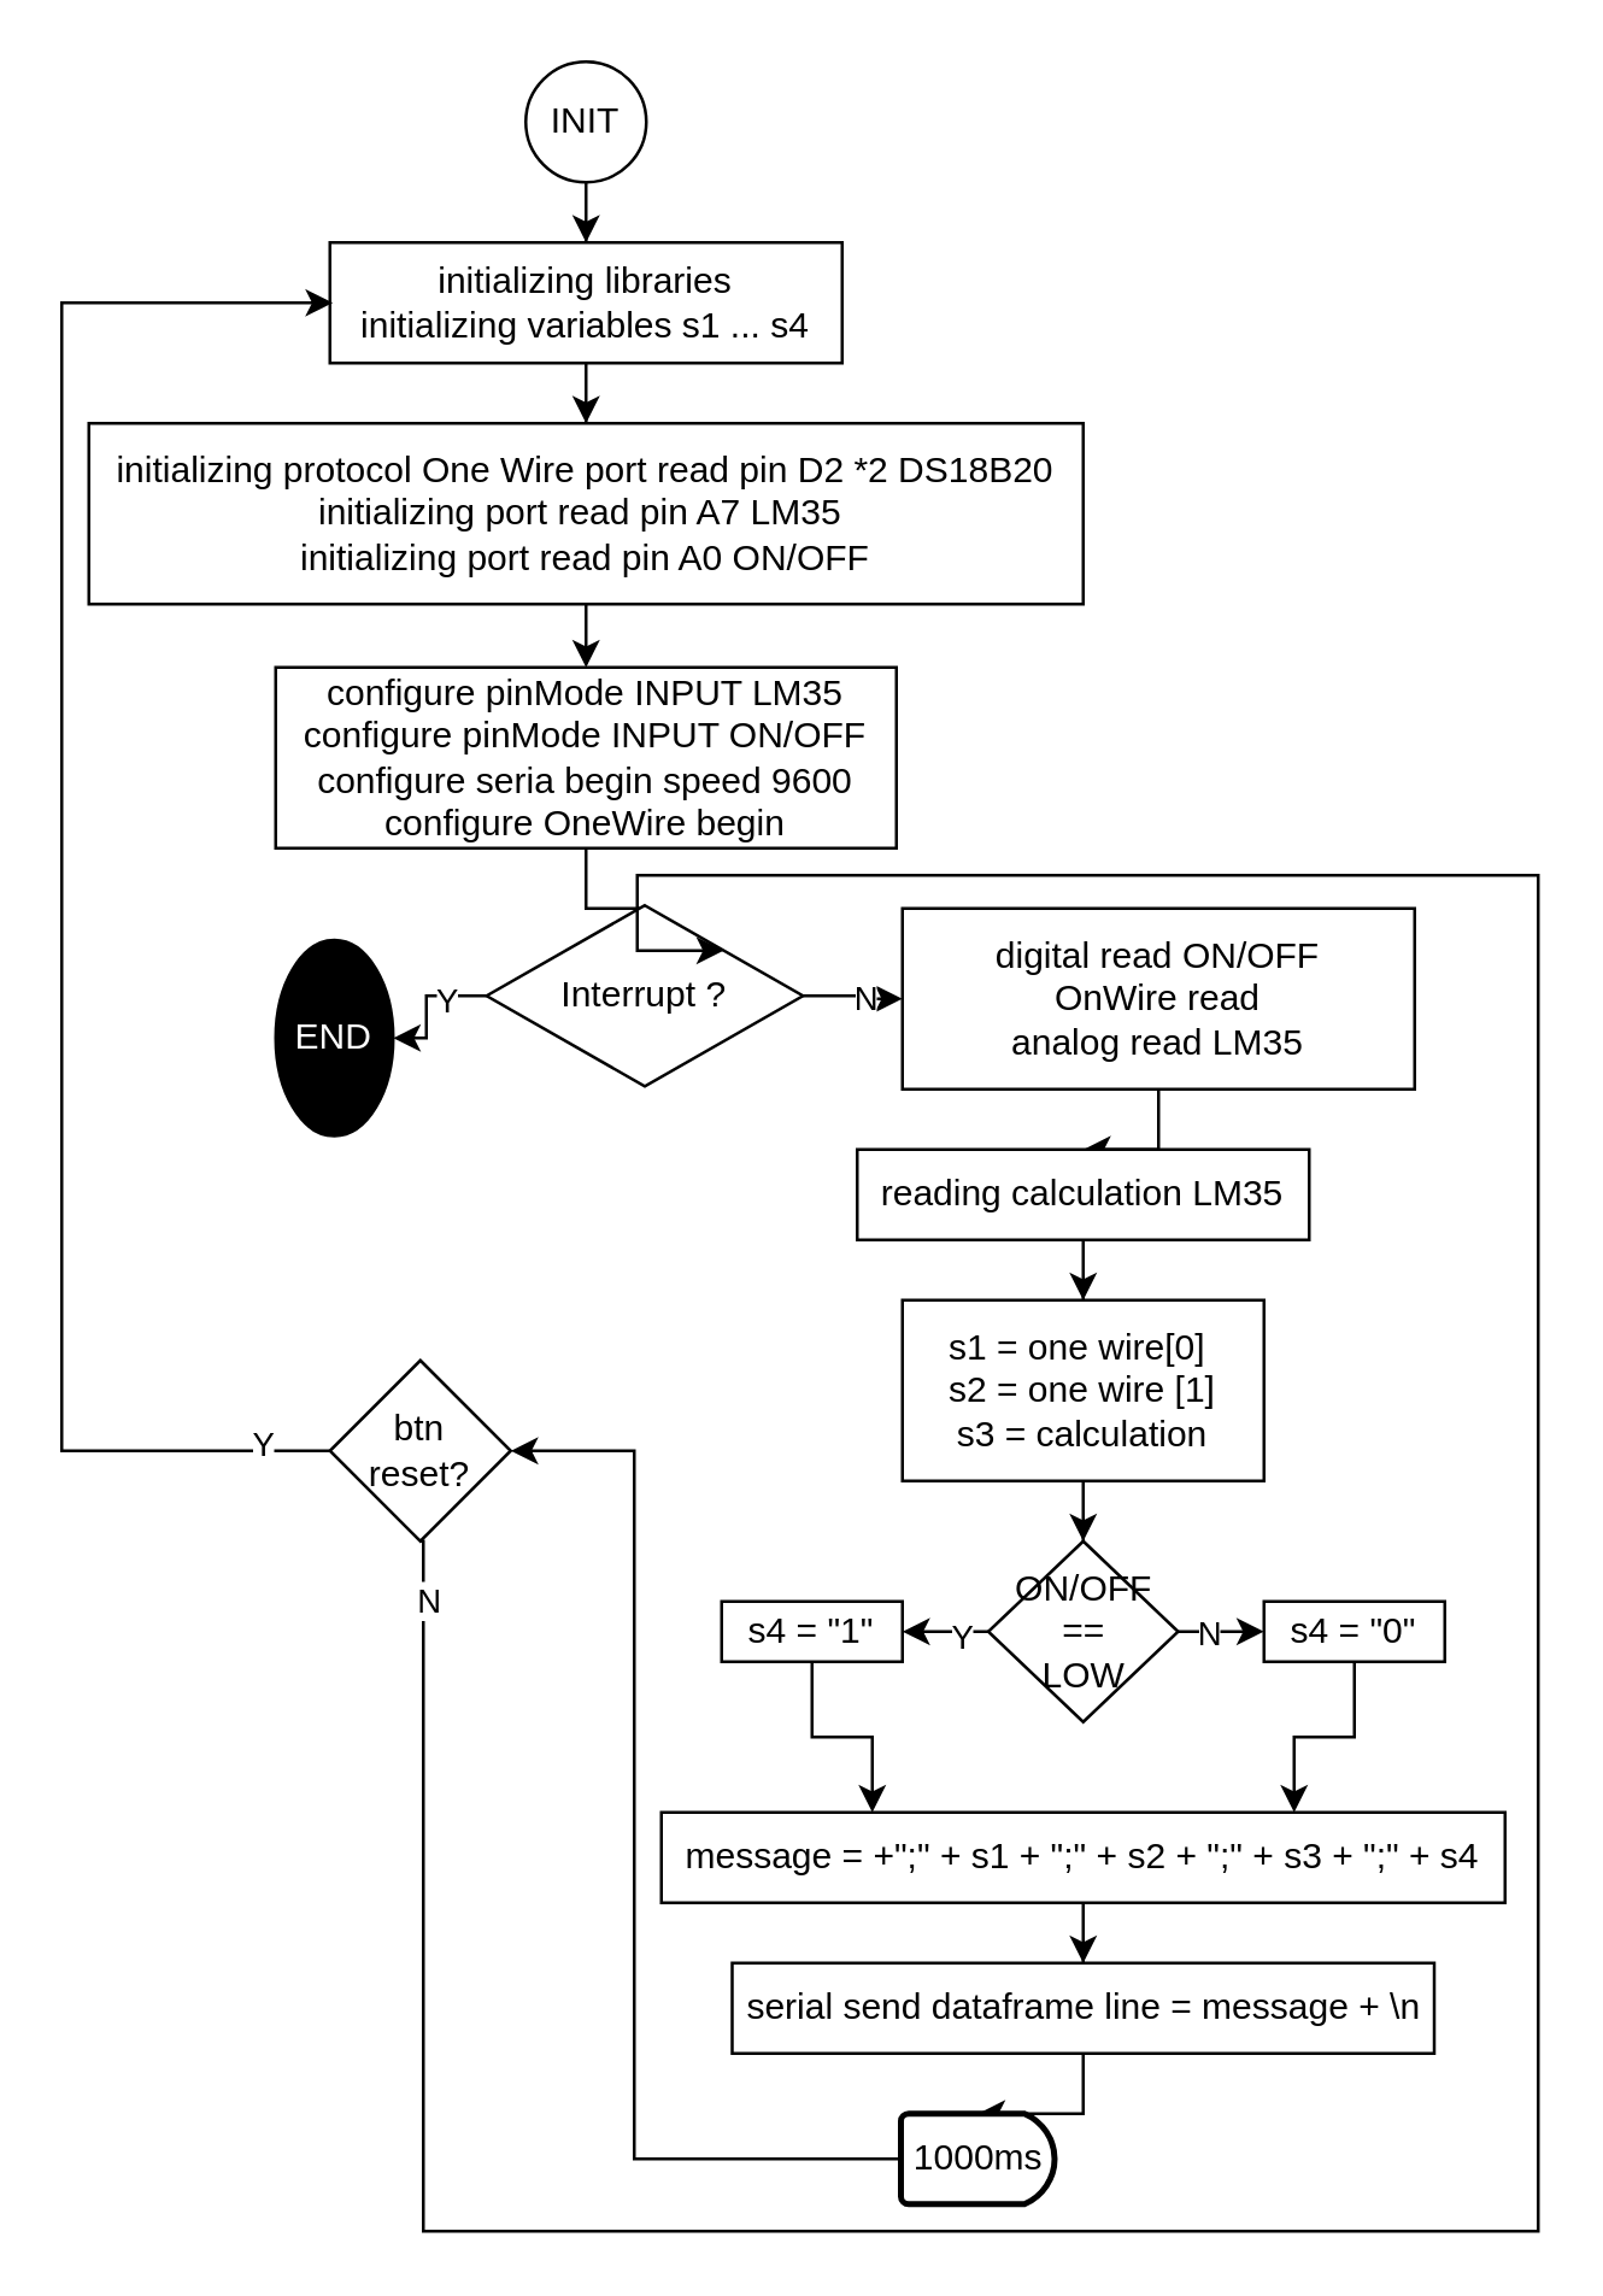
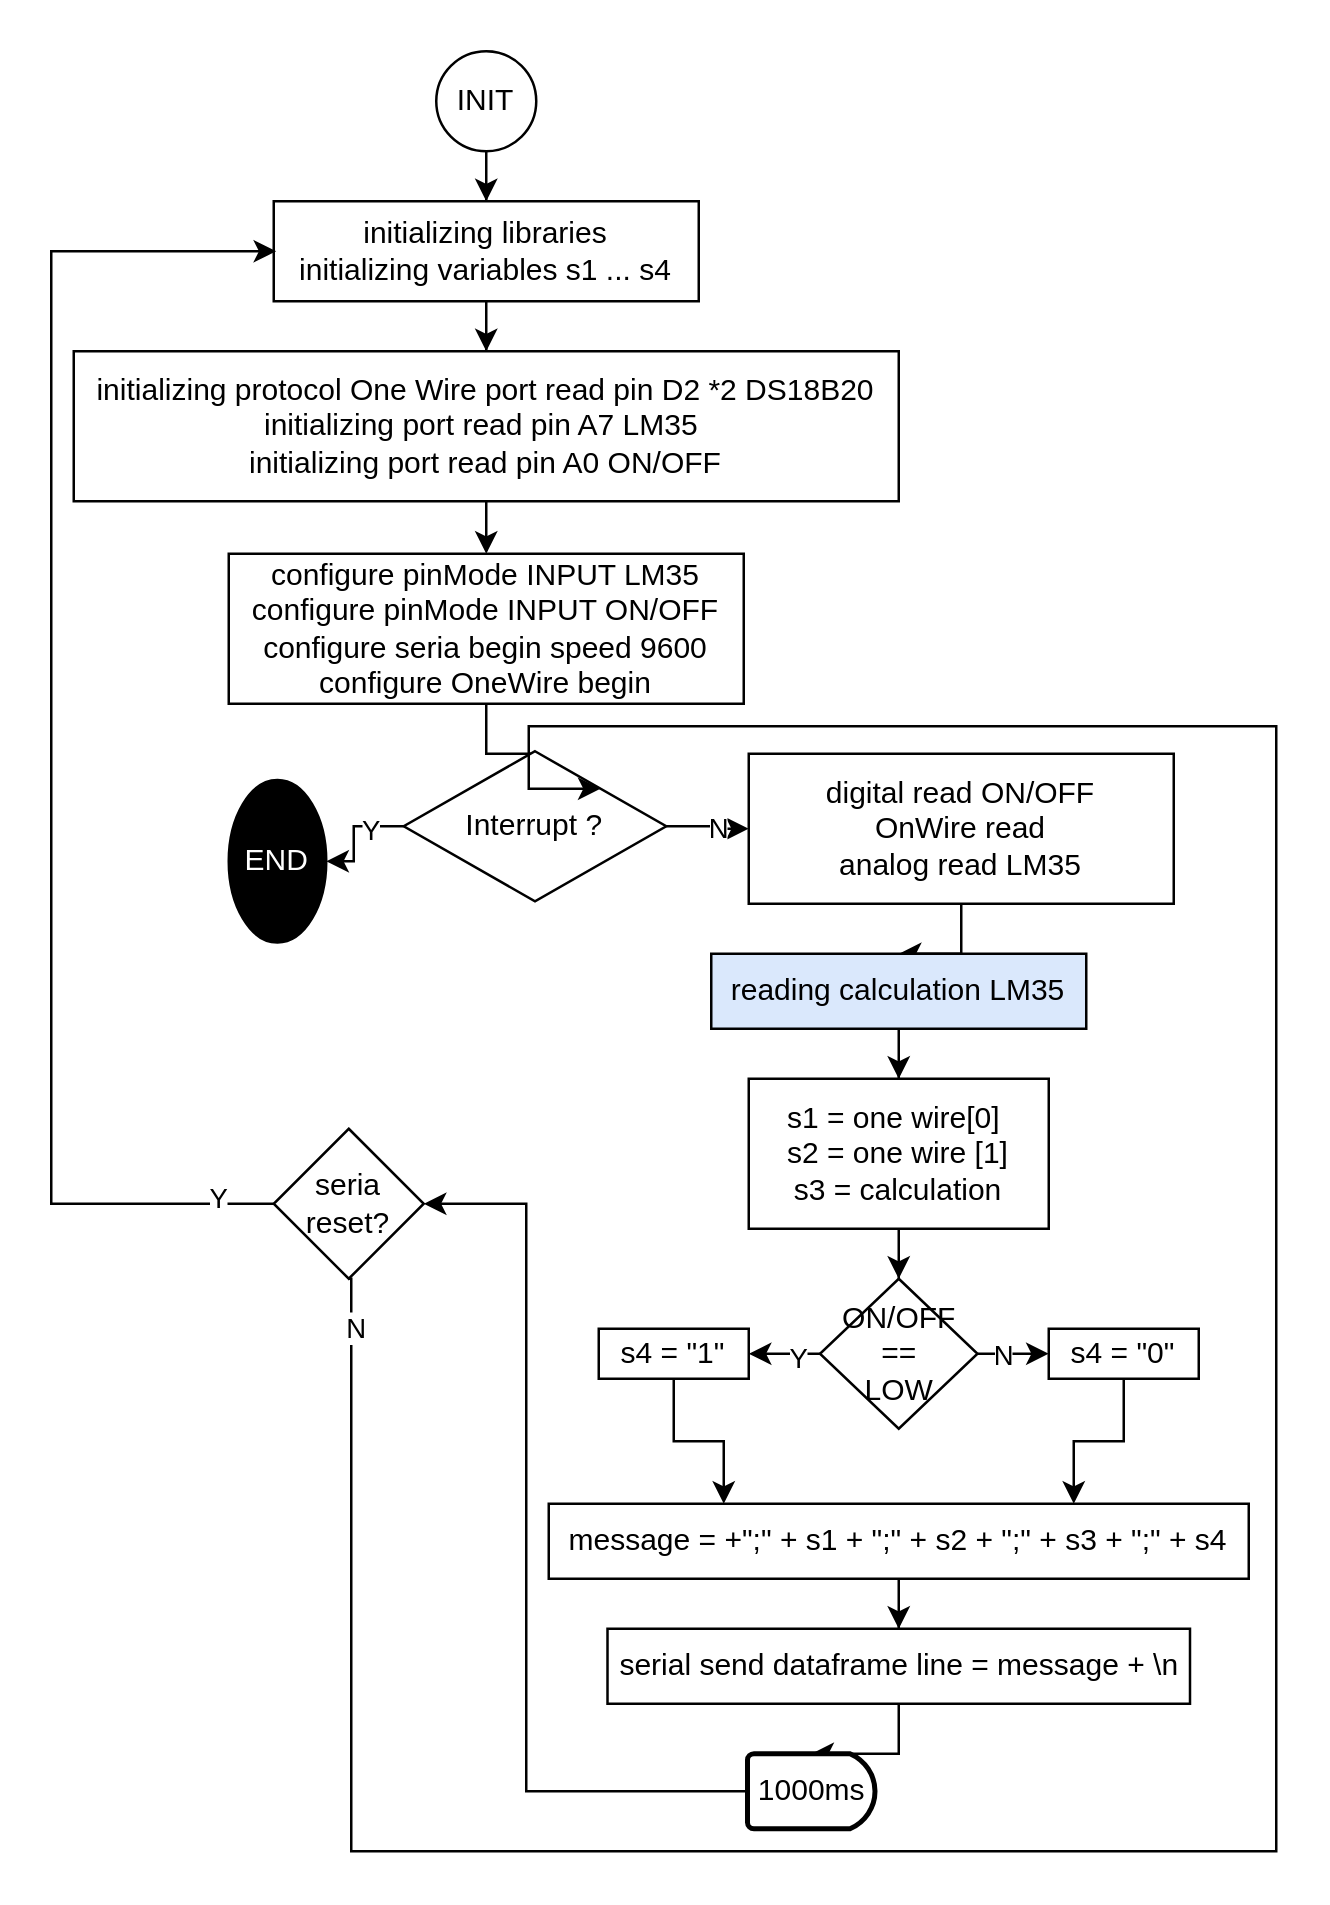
- <mxCell id="22" value="reading calculation LM35" style="rounded=0;whiteSpace=wrap;html=1;" vertex="1" parent="1"><mxGeometry x="284" y="381" width="150" height="30" as="geometry" /></mxCell>
+ <mxCell id="22" value="reading calculation LM35" style="rounded=0;whiteSpace=wrap;html=1;fillColor=#dae8fc;" vertex="1" parent="1"><mxGeometry x="284" y="381" width="150" height="30" as="geometry" /></mxCell>
- <mxCell id="18" value="btn &lt;br&gt;reset?" style="rhombus;whiteSpace=wrap;html=1;" vertex="1" parent="1"><mxGeometry x="109" y="451" width="60" height="60" as="geometry" /></mxCell>
+ <mxCell id="18" value="seria &lt;br&gt;reset?" style="rhombus;whiteSpace=wrap;html=1;" vertex="1" parent="1"><mxGeometry x="109" y="451" width="60" height="60" as="geometry" /></mxCell>
